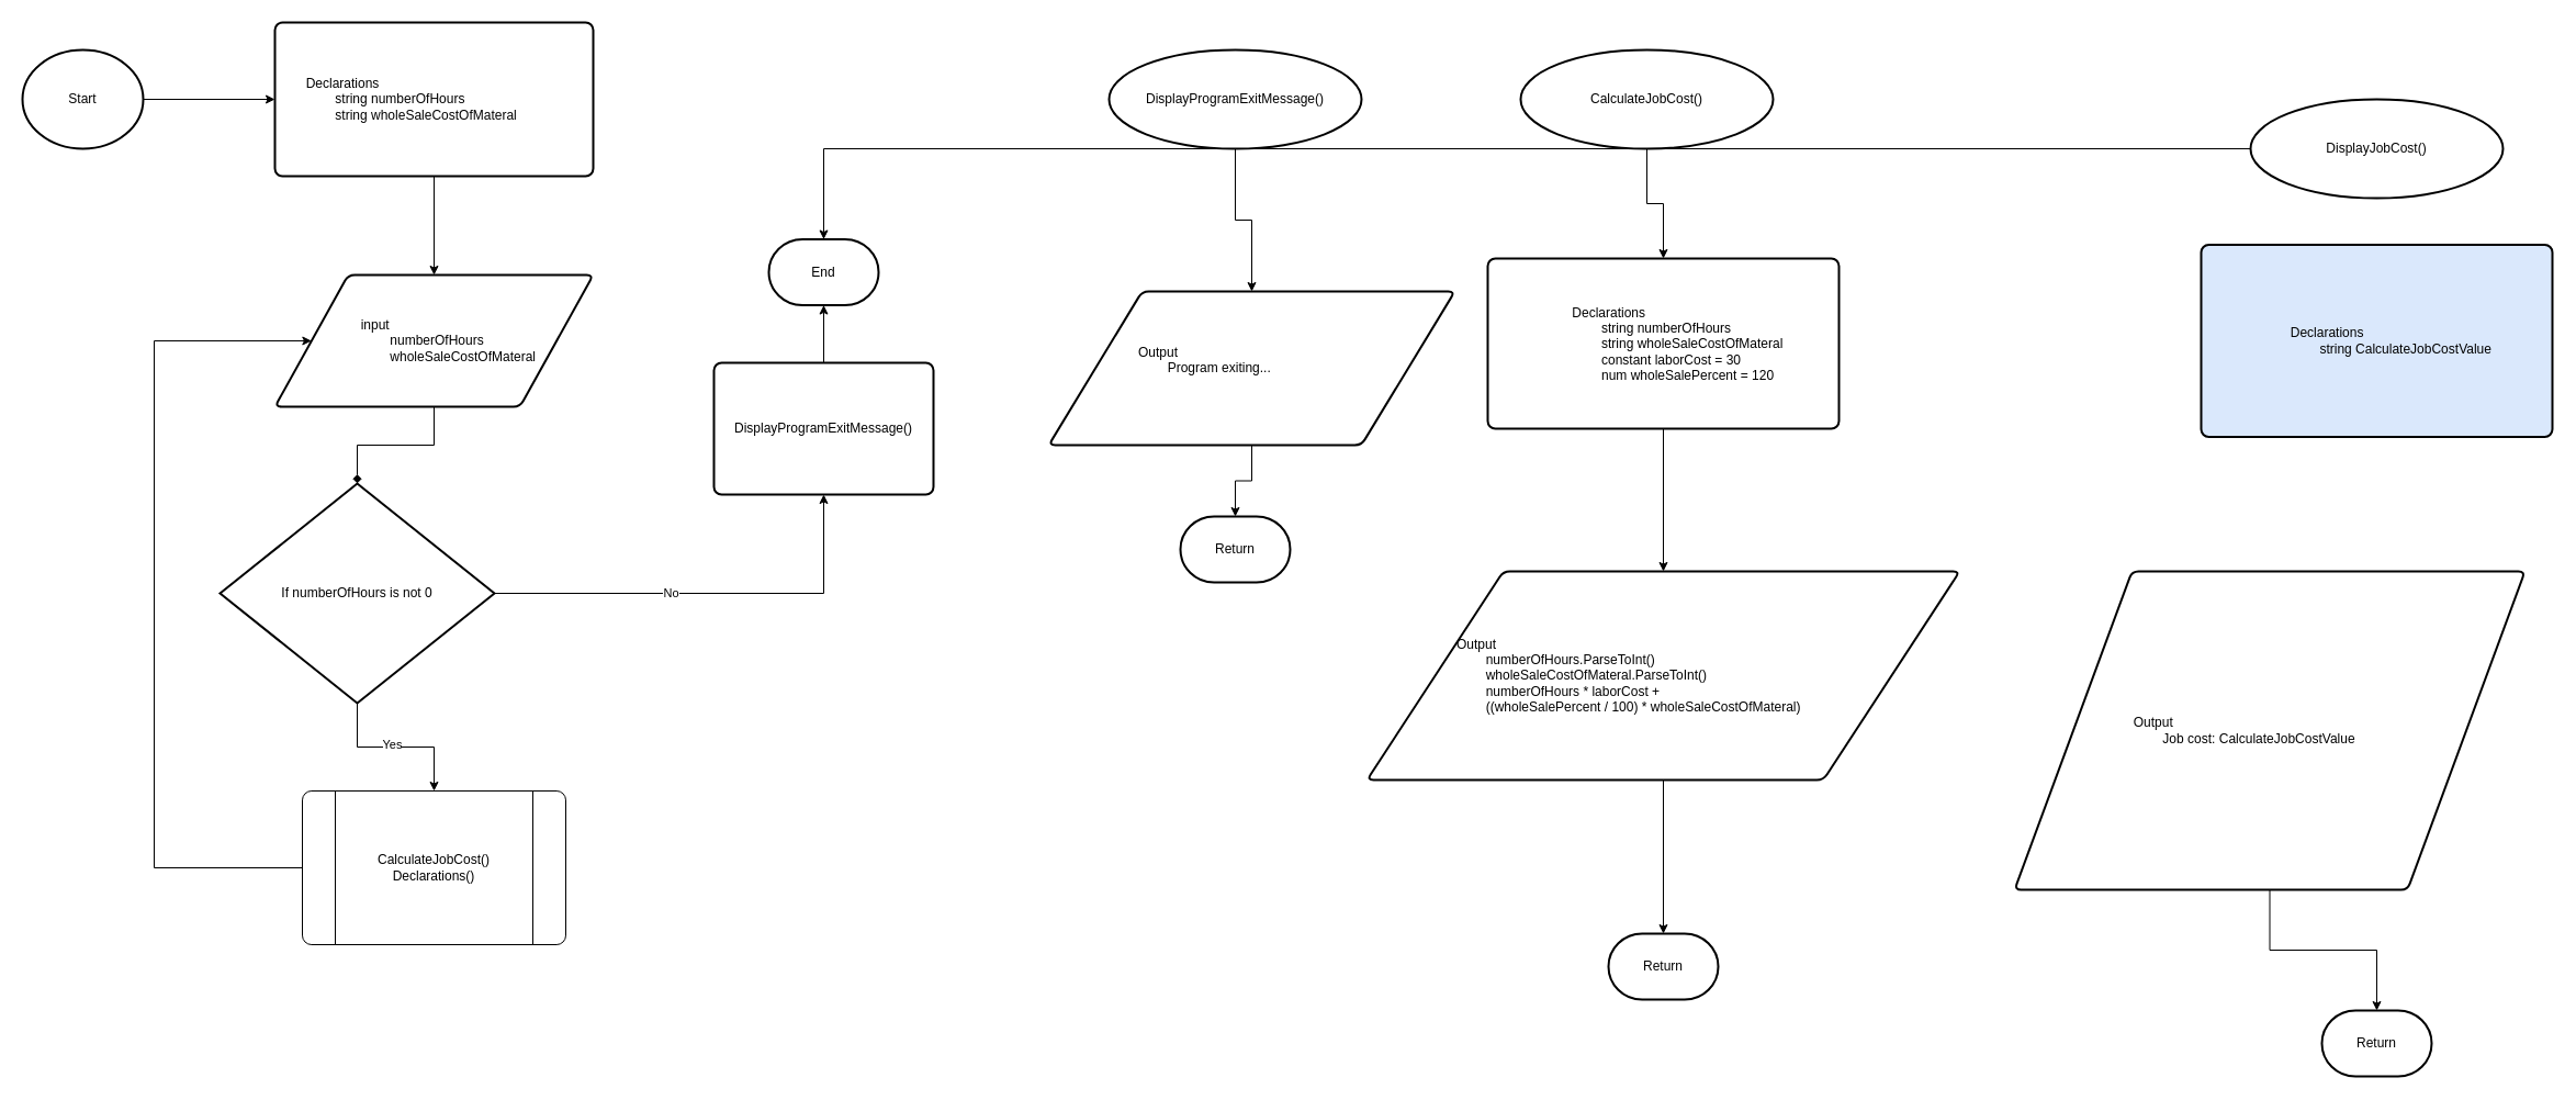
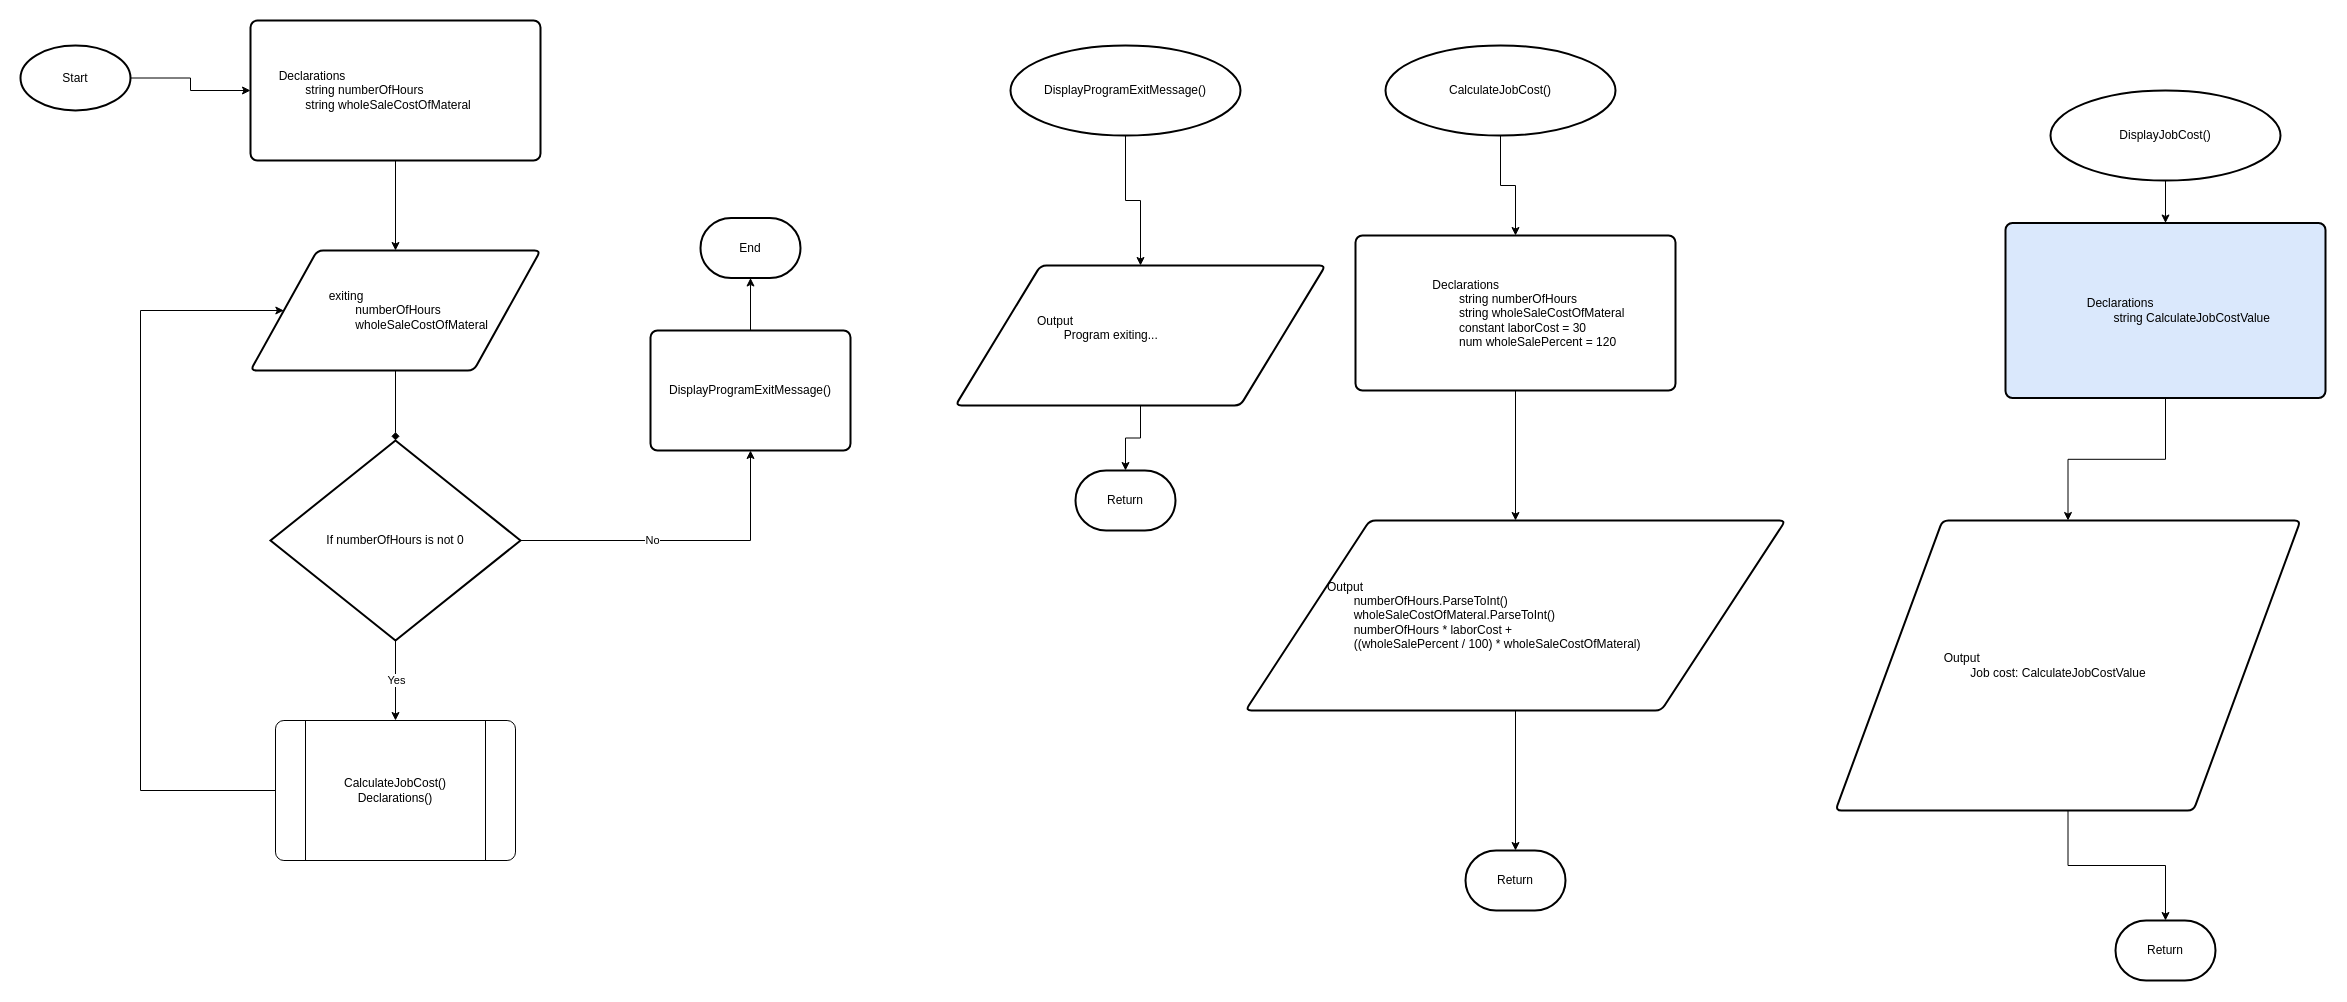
- <mxCell id="3" value="Start" style="strokeWidth=2;html=1;shape=mxgraph.flowchart.start_1;whiteSpace=wrap;" vertex="1" parent="1"><mxGeometry x="20" y="45" width="110" height="90" as="geometry" /></mxCell>
+ <mxCell id="3" value="Start" style="strokeWidth=2;html=1;shape=mxgraph.flowchart.start_1;whiteSpace=wrap;" vertex="1" parent="1"><mxGeometry x="20" y="45" width="110" height="65" as="geometry" /></mxCell>
- <mxCell id="23" style="edgeStyle=orthogonalEdgeStyle;rounded=0;orthogonalLoop=1;jettySize=auto;html=1;" edge="1" parent="1" source="24" target="33"><mxGeometry relative="1" as="geometry" /></mxCell>
+ <mxCell id="23" style="edgeStyle=orthogonalEdgeStyle;rounded=0;orthogonalLoop=1;jettySize=auto;html=1;" edge="1" parent="1" source="24" target="26"><mxGeometry relative="1" as="geometry" /></mxCell>
- <mxCell id="9" value="&lt;div align=&quot;left&quot;&gt;&lt;span style=&quot;white-space: pre;&quot;&gt;&#09;&lt;/span&gt;input&amp;nbsp;&lt;/div&gt;&lt;div align=&quot;left&quot;&gt;&lt;span style=&quot;white-space: pre;&quot;&gt;&#09;&lt;span style=&quot;white-space: pre;&quot;&gt;&#09;&lt;/span&gt;&lt;/span&gt;&lt;span&gt;&lt;span style=&quot;white-space: pre;&quot;&gt;numberOfHours&lt;/span&gt;&lt;/span&gt;&lt;div align=&quot;left&quot;&gt;&lt;span&gt;&lt;span style=&quot;white-space: pre;&quot;&gt;&lt;span style=&quot;white-space: pre;&quot;&gt;&#09;&lt;/span&gt;&lt;span style=&quot;white-space: pre;&quot;&gt;&#09;wholeSaleCostOfMateral&lt;/span&gt;&lt;/span&gt;&lt;/span&gt;&lt;/div&gt;&lt;/div&gt;" style="shape=parallelogram;html=1;strokeWidth=2;perimeter=parallelogramPerimeter;whiteSpace=wrap;rounded=1;arcSize=12;size=0.23;" vertex="1" parent="1"><mxGeometry x="250" y="250" width="290" height="120" as="geometry" /></mxCell>
+ <mxCell id="9" value="&lt;div align=&quot;left&quot;&gt;&lt;span style=&quot;white-space: pre;&quot;&gt;&#09;&lt;/span&gt;exiting&amp;nbsp;&lt;/div&gt;&lt;div align=&quot;left&quot;&gt;&lt;span style=&quot;white-space: pre;&quot;&gt;&#09;&lt;span style=&quot;white-space: pre;&quot;&gt;&#09;&lt;/span&gt;&lt;/span&gt;&lt;span&gt;&lt;span style=&quot;white-space: pre;&quot;&gt;numberOfHours&lt;/span&gt;&lt;/span&gt;&lt;div align=&quot;left&quot;&gt;&lt;span&gt;&lt;span style=&quot;white-space: pre;&quot;&gt;&lt;span style=&quot;white-space: pre;&quot;&gt;&#09;&lt;/span&gt;&lt;span style=&quot;white-space: pre;&quot;&gt;&#09;wholeSaleCostOfMateral&lt;/span&gt;&lt;/span&gt;&lt;/span&gt;&lt;/div&gt;&lt;/div&gt;" style="shape=parallelogram;html=1;strokeWidth=2;perimeter=parallelogramPerimeter;whiteSpace=wrap;rounded=1;arcSize=12;size=0.23;" vertex="1" parent="1"><mxGeometry x="250" y="250" width="290" height="120" as="geometry" /></mxCell>
+ <mxCell id="25" style="edgeStyle=orthogonalEdgeStyle;rounded=0;orthogonalLoop=1;jettySize=auto;html=1;" edge="1" parent="1" source="26" target="30"><mxGeometry relative="1" as="geometry" /></mxCell>
- <mxCell id="14" value="If numberOfHours is not 0" style="strokeWidth=2;html=1;shape=mxgraph.flowchart.decision;whiteSpace=wrap;" vertex="1" parent="1"><mxGeometry x="200" y="440" width="250" height="200" as="geometry" /></mxCell>
+ <mxCell id="14" value="If numberOfHours is not 0" style="strokeWidth=2;html=1;shape=mxgraph.flowchart.decision;whiteSpace=wrap;" vertex="1" parent="1"><mxGeometry x="270" y="440" width="250" height="200" as="geometry" /></mxCell>
